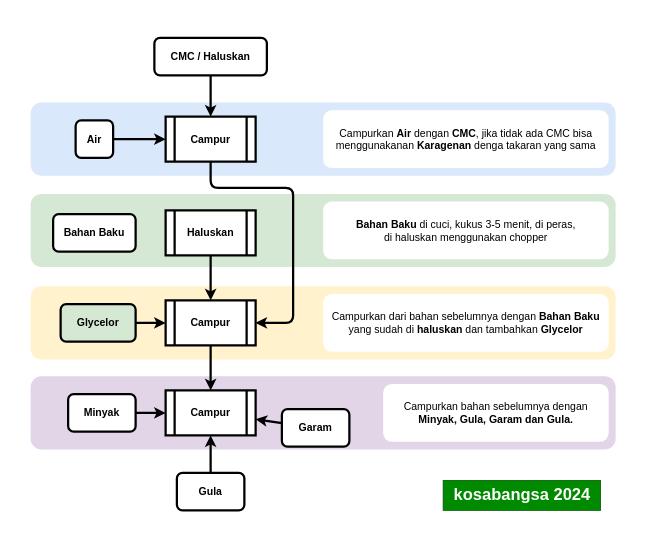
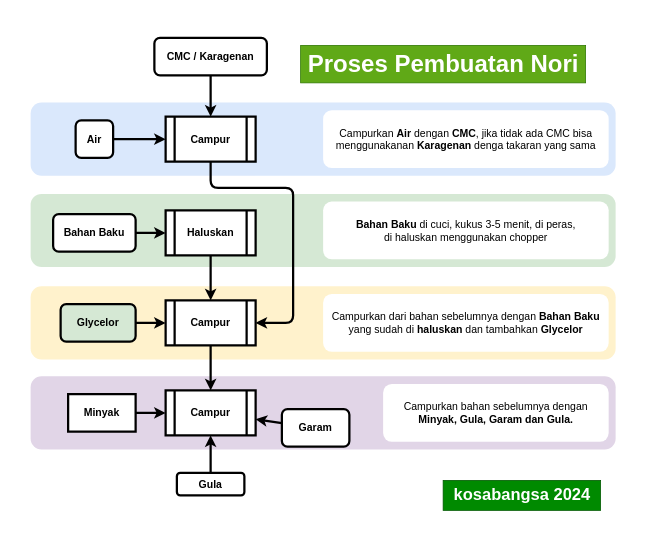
- <mxCell id="14" value="CMC / Haluskan" style="rounded=1;whiteSpace=wrap;html=1;strokeWidth=3;fontSize=14;fontStyle=1" parent="1" vertex="1"><mxGeometry x="205" y="50" width="150" height="50" as="geometry" /></mxCell>
+ <mxCell id="14" value="CMC / Karagenan" style="rounded=1;whiteSpace=wrap;html=1;strokeWidth=3;fontSize=14;fontStyle=1" parent="1" vertex="1"><mxGeometry x="205" y="50" width="150" height="50" as="geometry" /></mxCell>
+ <mxCell id="32" value="Proses Pembuatan Nori" style="text;html=1;align=center;verticalAlign=middle;resizable=0;points=[];autosize=1;strokeColor=#2D7600;fillColor=#60a917;fontSize=32;fontStyle=1;fontColor=#ffffff;" parent="1" vertex="1"><mxGeometry x="400" y="60" width="380" height="50" as="geometry" /></mxCell>
+ <mxCell id="7" value="" style="edgeStyle=none;html=1;strokeWidth=3;fontSize=14;fontStyle=1" parent="1" source="8" target="16" edge="1"><mxGeometry relative="1" as="geometry" /></mxCell>
- <mxCell id="22" value="Minyak" style="rounded=1;whiteSpace=wrap;html=1;strokeWidth=3;fontSize=14;fontStyle=1" parent="1" vertex="1"><mxGeometry x="90" y="525" width="90" height="50" as="geometry" /></mxCell>
+ <mxCell id="22" value="Minyak" style="whiteSpace=wrap;html=1;strokeWidth=3;fontSize=14;fontStyle=1;rounded=0;" parent="1" vertex="1"><mxGeometry x="90" y="525" width="90" height="50" as="geometry" /></mxCell>
- <mxCell id="26" value="Gula" style="rounded=1;whiteSpace=wrap;html=1;strokeWidth=3;fontSize=14;fontStyle=1" parent="1" vertex="1"><mxGeometry x="235" y="630" width="90" height="50" as="geometry" /></mxCell>
+ <mxCell id="26" value="Gula" style="rounded=1;whiteSpace=wrap;html=1;strokeWidth=3;fontSize=14;fontStyle=1" parent="1" vertex="1"><mxGeometry x="235" y="630" width="90" height="30" as="geometry" /></mxCell>
